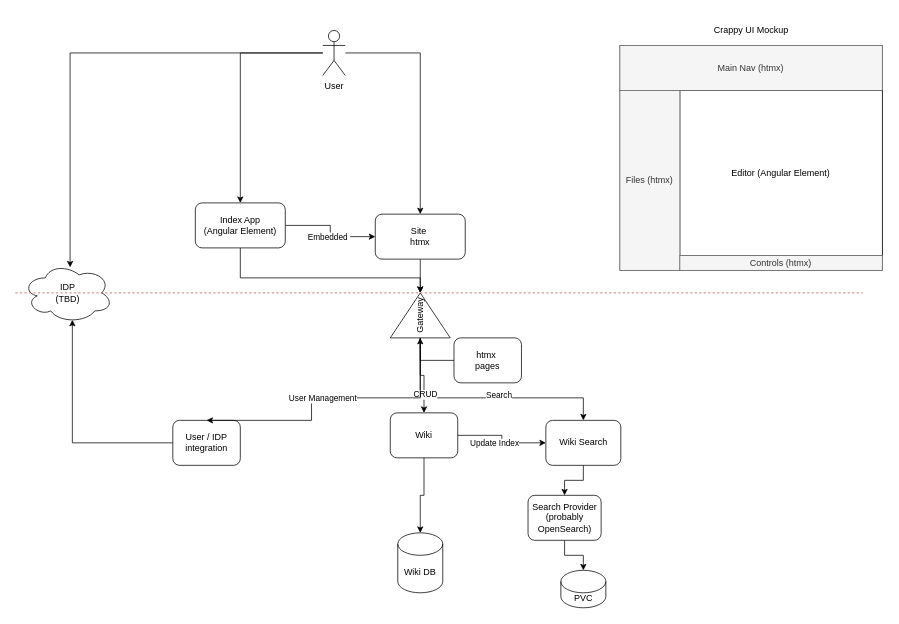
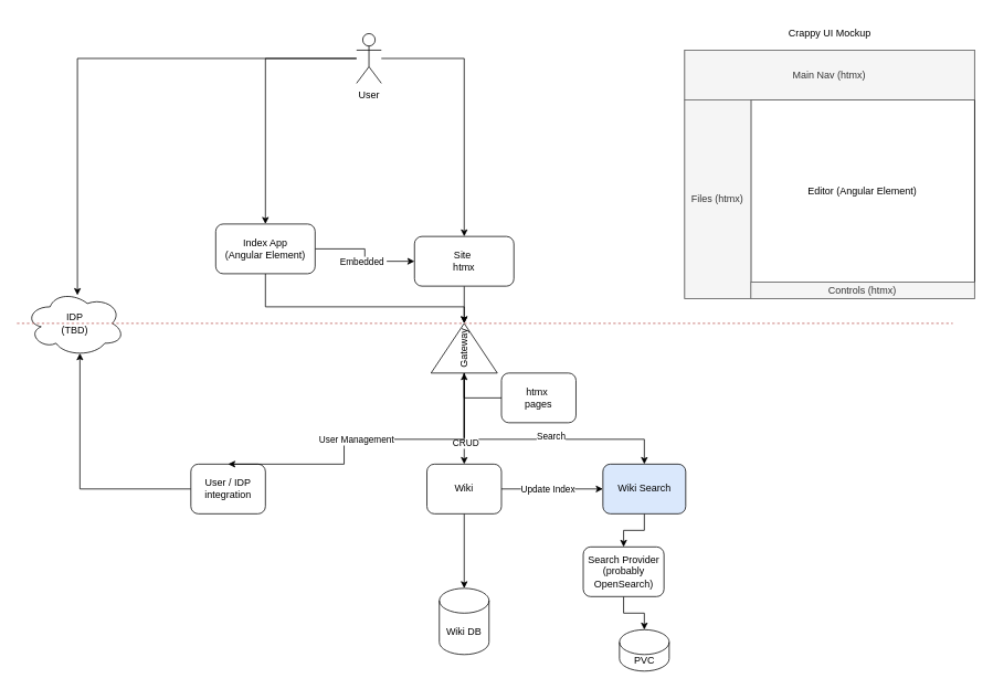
- <mxCell id="31" value="Wiki" style="rounded=1;whiteSpace=wrap;html=1;" parent="1" vertex="1"><mxGeometry x="520" y="550" width="90" height="60" as="geometry" /></mxCell>
+ <mxCell id="31" value="Wiki" style="rounded=1;whiteSpace=wrap;html=1;" parent="1" vertex="1"><mxGeometry x="515" y="560" width="90" height="60" as="geometry" /></mxCell>
- <mxCell id="33" value="Wiki Search" style="rounded=1;whiteSpace=wrap;html=1;" parent="1" vertex="1"><mxGeometry x="727.5" y="560" width="100" height="60" as="geometry" /></mxCell>
+ <mxCell id="33" value="Wiki Search" style="rounded=1;whiteSpace=wrap;html=1;fillColor=#dae8fc;" parent="1" vertex="1"><mxGeometry x="727.5" y="560" width="100" height="60" as="geometry" /></mxCell>
